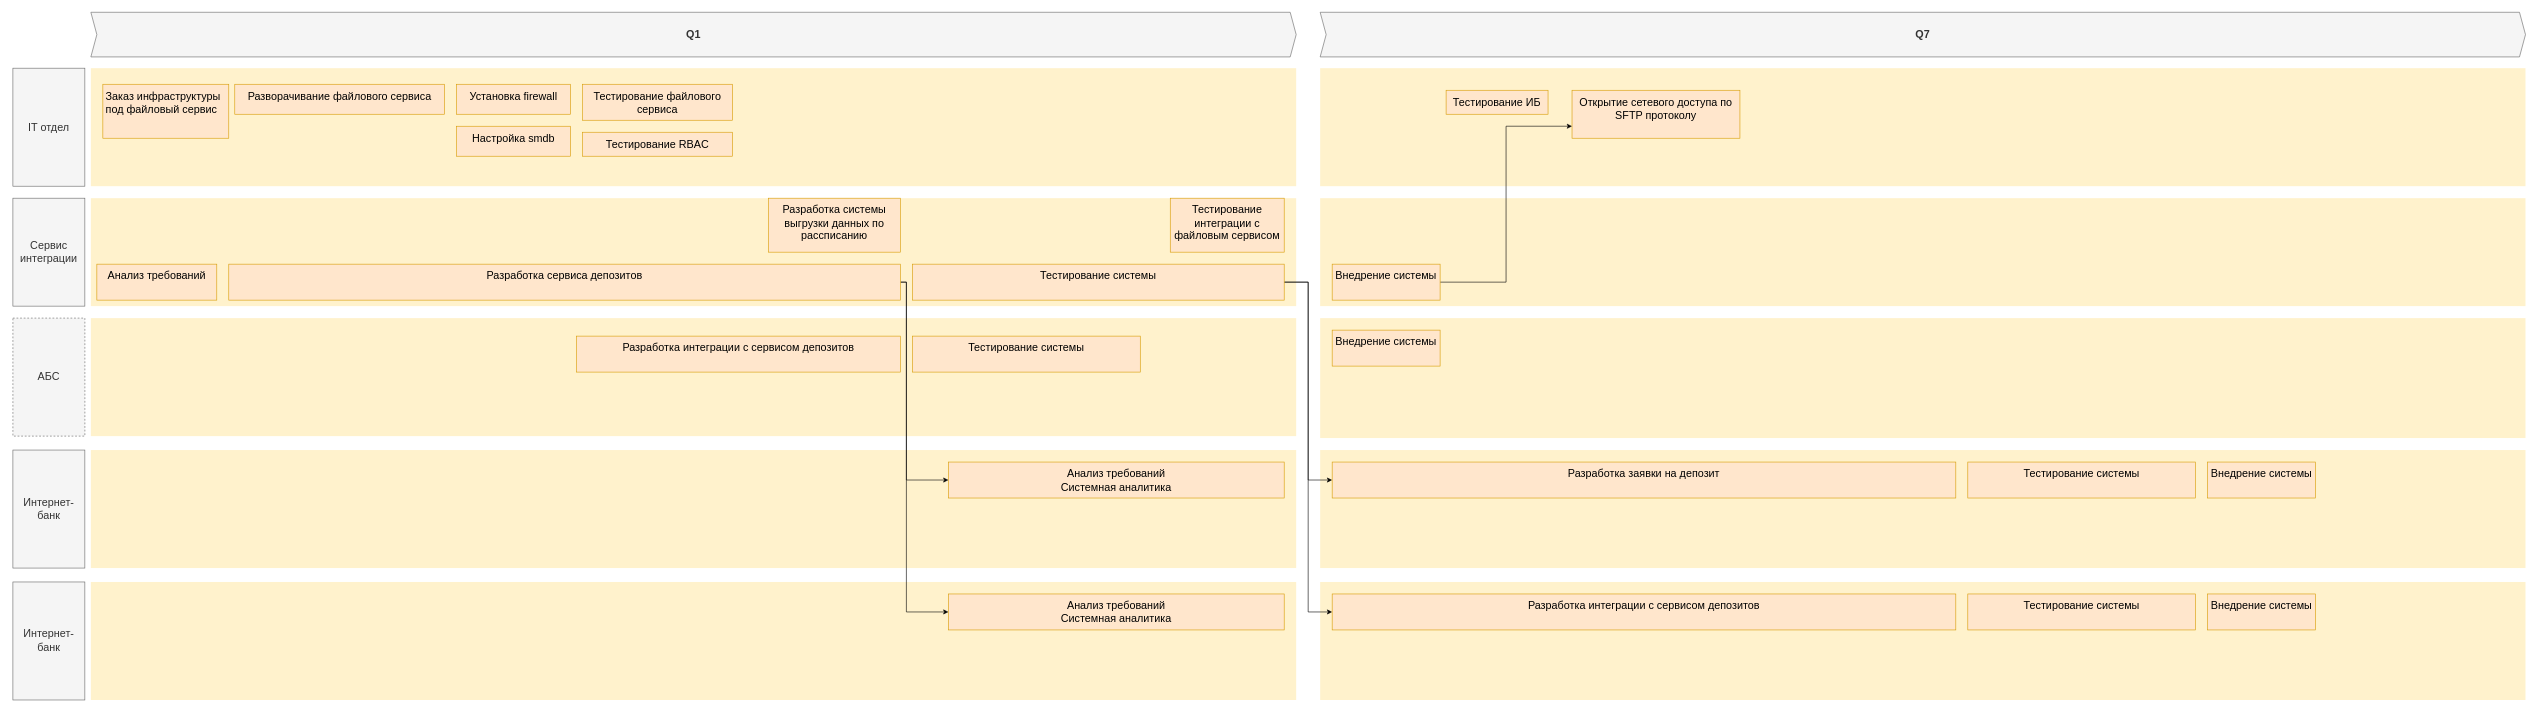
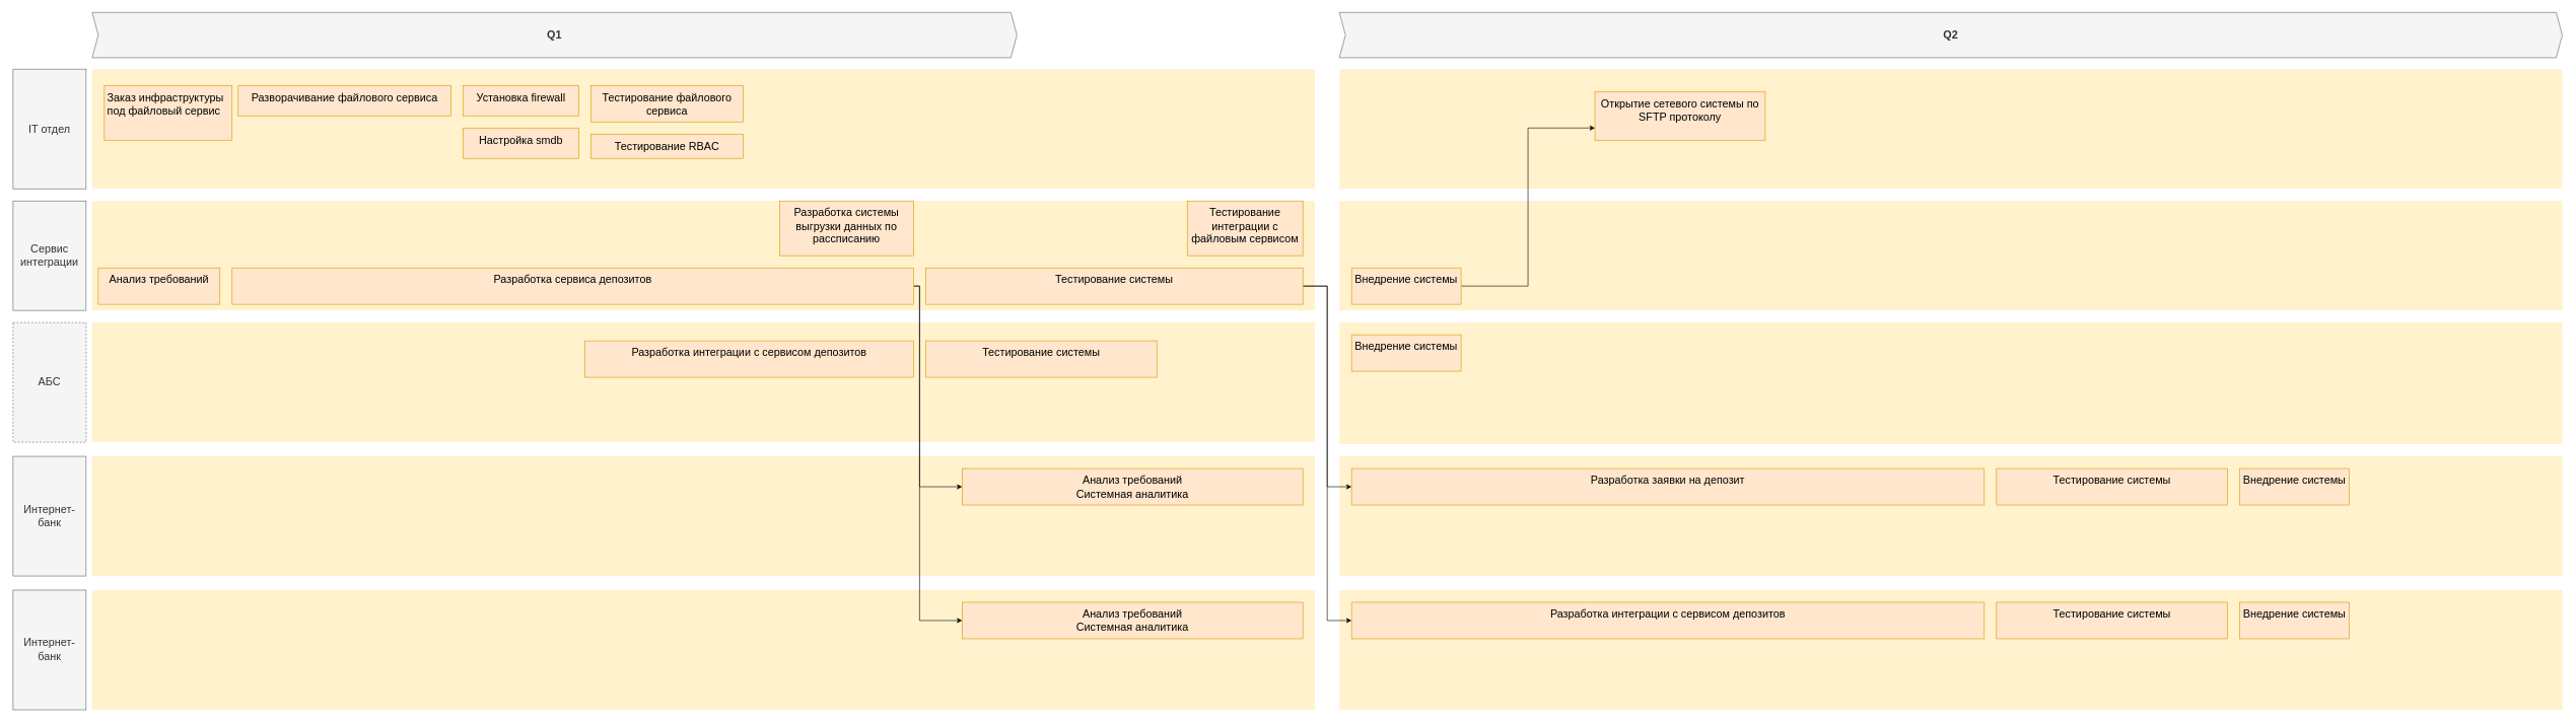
- <mxCell id="14" value="Q1" style="shape=step;perimeter=stepPerimeter;whiteSpace=wrap;html=1;fixedSize=1;size=10;fillColor=#f5f5f5;strokeColor=#666666;fontSize=18;fontStyle=1;align=center;rounded=0;fontColor=#333333;" parent="1" vertex="1"><mxGeometry x="150" y="20" width="2010" height="74.4" as="geometry" /></mxCell>
+ <mxCell id="14" value="Q1" style="shape=step;perimeter=stepPerimeter;whiteSpace=wrap;html=1;fixedSize=1;size=10;fillColor=#f5f5f5;strokeColor=#666666;fontSize=18;fontStyle=1;align=center;rounded=0;fontColor=#333333;" parent="1" vertex="1"><mxGeometry x="150" y="20" width="1520" height="74.4" as="geometry" /></mxCell>
- <mxCell id="24" value="Q7" style="shape=step;perimeter=stepPerimeter;whiteSpace=wrap;html=1;fixedSize=1;size=10;fillColor=#f5f5f5;strokeColor=#666666;fontSize=18;fontStyle=1;align=center;rounded=0;fontColor=#333333;" vertex="1" parent="1"><mxGeometry x="2200" y="20" width="2010" height="74.4" as="geometry" /></mxCell>
+ <mxCell id="24" value="Q2" style="shape=step;perimeter=stepPerimeter;whiteSpace=wrap;html=1;fixedSize=1;size=10;fillColor=#f5f5f5;strokeColor=#666666;fontSize=18;fontStyle=1;align=center;rounded=0;fontColor=#333333;" vertex="1" parent="1"><mxGeometry x="2200" y="20" width="2010" height="74.4" as="geometry" /></mxCell>
- <mxCell id="20" value="Тестирование ИБ" style="shape=rect;fillColor=#ffe6cc;strokeColor=#d79b00;fontSize=18;html=1;whiteSpace=wrap;align=center;verticalAlign=top;spacing=5;rounded=0;" vertex="1" parent="1"><mxGeometry x="2410" y="150" width="170" height="40" as="geometry" /></mxCell>
- <mxCell id="16" value="Открытие сетевого доступа по SFTP протоколу" style="shape=rect;fillColor=#ffe6cc;strokeColor=#d79b00;fontSize=18;html=1;whiteSpace=wrap;align=center;verticalAlign=top;spacing=5;rounded=0;" vertex="1" parent="1"><mxGeometry x="2620" y="150" width="280" height="80" as="geometry" /></mxCell>
+ <mxCell id="16" value="Открытие сетевого системы по SFTP протоколу" style="shape=rect;fillColor=#ffe6cc;strokeColor=#d79b00;fontSize=18;html=1;whiteSpace=wrap;align=center;verticalAlign=top;spacing=5;rounded=0;" vertex="1" parent="1"><mxGeometry x="2620" y="150" width="280" height="80" as="geometry" /></mxCell>
